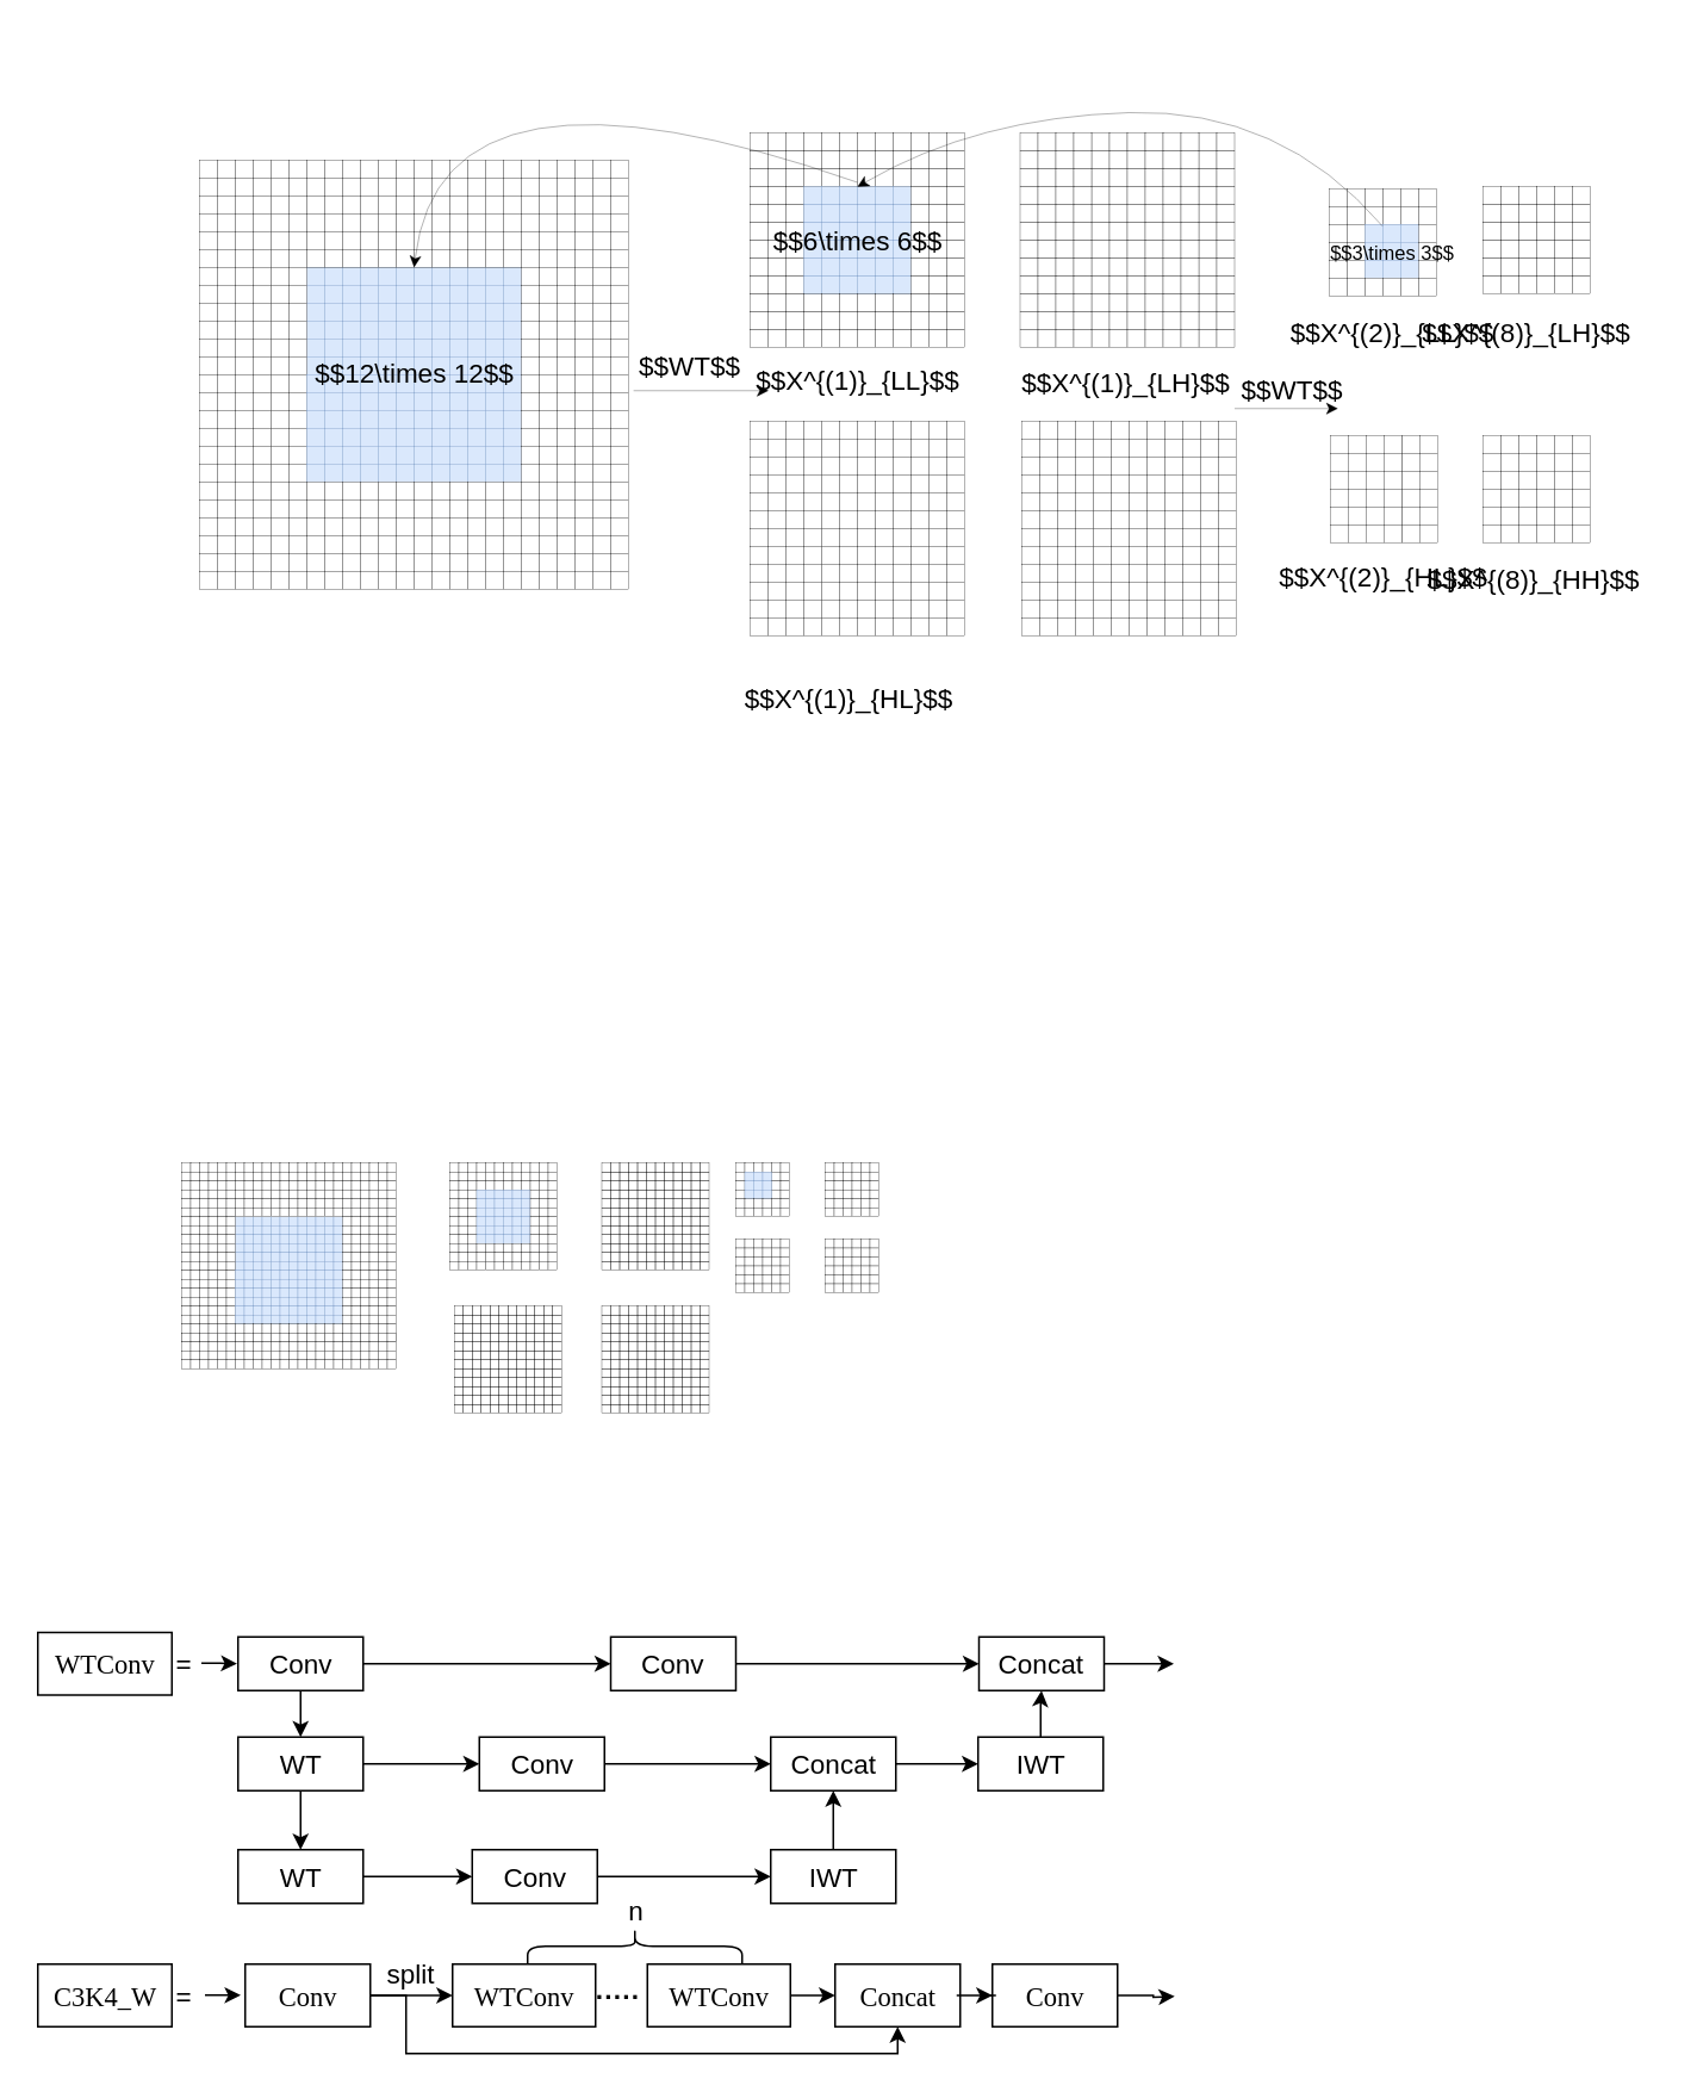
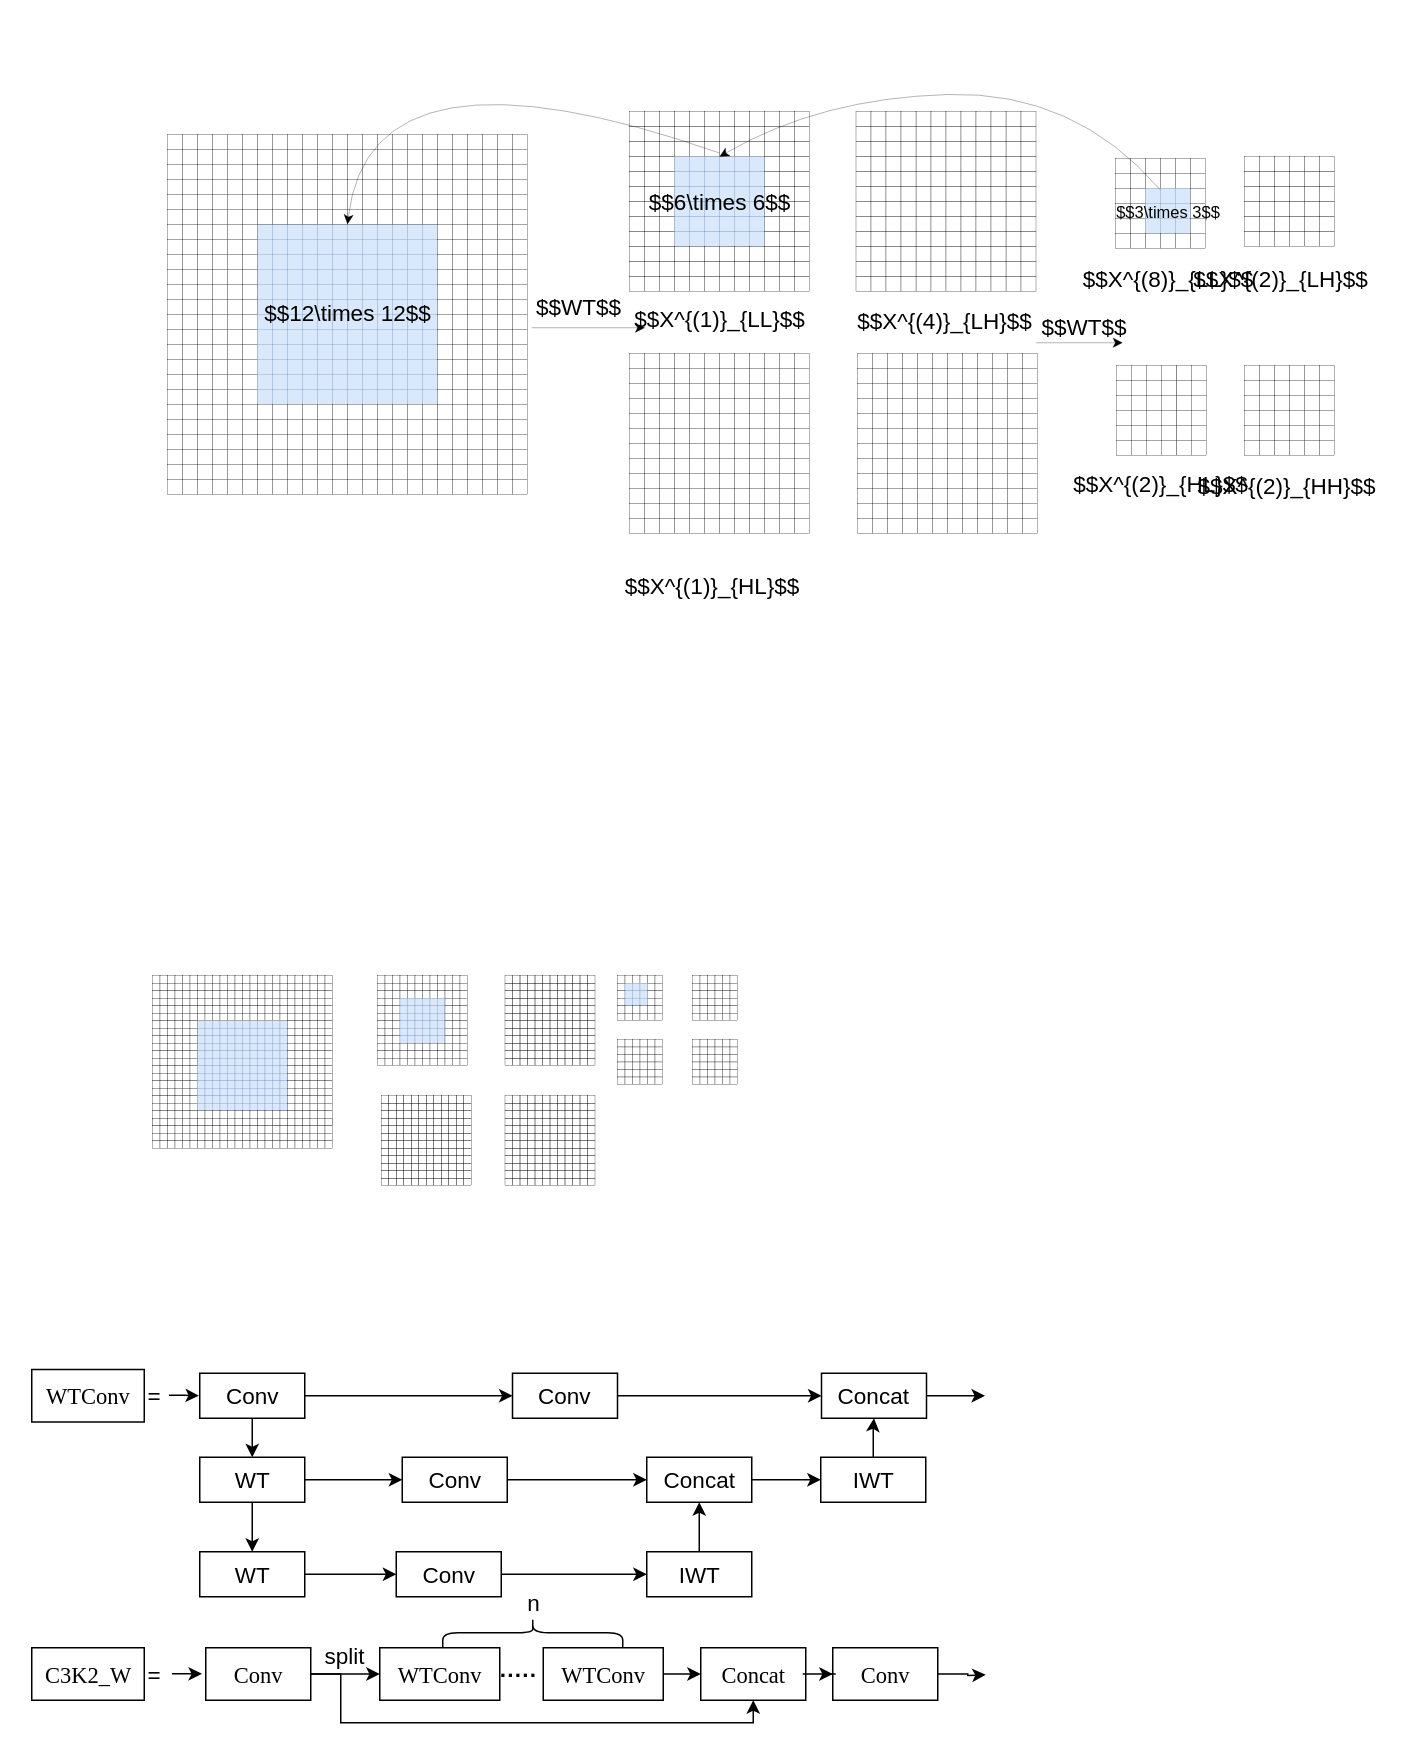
- <mxCell id="2602" value="$$X^{(2)}_{LL}$$" style="text;html=1;align=center;verticalAlign=middle;resizable=0;points=[];autosize=1;strokeColor=none;fillColor=none;fontSize=15;strokeWidth=0.2;" parent="1" vertex="1"><mxGeometry x="710.5" y="167.5" width="135" height="35" as="geometry" /></mxCell>
+ <mxCell id="2602" value="$$X^{(8)}_{LL}$$" style="text;html=1;align=center;verticalAlign=middle;resizable=0;points=[];autosize=1;strokeColor=none;fillColor=none;fontSize=15;strokeWidth=0.2;" parent="1" vertex="1"><mxGeometry x="710.5" y="167.5" width="135" height="35" as="geometry" /></mxCell>
- <mxCell id="2604" value="$$X^{(8)}_{LH}$$" style="text;html=1;align=center;verticalAlign=middle;resizable=0;points=[];autosize=1;strokeColor=none;fillColor=none;fontSize=15;strokeWidth=0.2;" parent="1" vertex="1"><mxGeometry x="785.5" y="167.5" width="135" height="35" as="geometry" /></mxCell>
+ <mxCell id="2604" value="$$X^{(2)}_{LH}$$" style="text;html=1;align=center;verticalAlign=middle;resizable=0;points=[];autosize=1;strokeColor=none;fillColor=none;fontSize=15;strokeWidth=0.2;" parent="1" vertex="1"><mxGeometry x="785.5" y="167.5" width="135" height="35" as="geometry" /></mxCell>
- <mxCell id="2600" value="$$X^{(1)}_{LH}$$" style="text;html=1;align=center;verticalAlign=middle;resizable=0;points=[];autosize=1;strokeColor=none;fillColor=none;fontSize=15;strokeWidth=0.2;" parent="1" vertex="1"><mxGeometry x="561" y="195" width="135" height="35" as="geometry" /></mxCell>
+ <mxCell id="2600" value="$$X^{(4)}_{LH}$$" style="text;html=1;align=center;verticalAlign=middle;resizable=0;points=[];autosize=1;strokeColor=none;fillColor=none;fontSize=15;strokeWidth=0.2;" parent="1" vertex="1"><mxGeometry x="561" y="195" width="135" height="35" as="geometry" /></mxCell>
- <mxCell id="2605" value="$$X^{(8)}_{HH}$$" style="text;html=1;align=center;verticalAlign=middle;resizable=0;points=[];autosize=1;strokeColor=none;fillColor=none;fontSize=15;strokeWidth=0.2;" parent="1" vertex="1"><mxGeometry x="786.5" y="305" width="140" height="35" as="geometry" /></mxCell>
+ <mxCell id="2605" value="$$X^{(2)}_{HH}$$" style="text;html=1;align=center;verticalAlign=middle;resizable=0;points=[];autosize=1;strokeColor=none;fillColor=none;fontSize=15;strokeWidth=0.2;" parent="1" vertex="1"><mxGeometry x="786.5" y="305" width="140" height="35" as="geometry" /></mxCell>
- <mxCell id="2622" value="C3K4_W" style="rounded=0;whiteSpace=wrap;html=1;fillColor=none;fontSize=15;fontFamily=Times New Roman;" vertex="1" parent="2610"><mxGeometry y="48" width="75" height="35" as="geometry" /></mxCell>
+ <mxCell id="2622" value="C3K2_W" style="rounded=0;whiteSpace=wrap;html=1;fillColor=none;fontSize=15;fontFamily=Times New Roman;" vertex="1" parent="2610"><mxGeometry y="48" width="75" height="35" as="geometry" /></mxCell>
